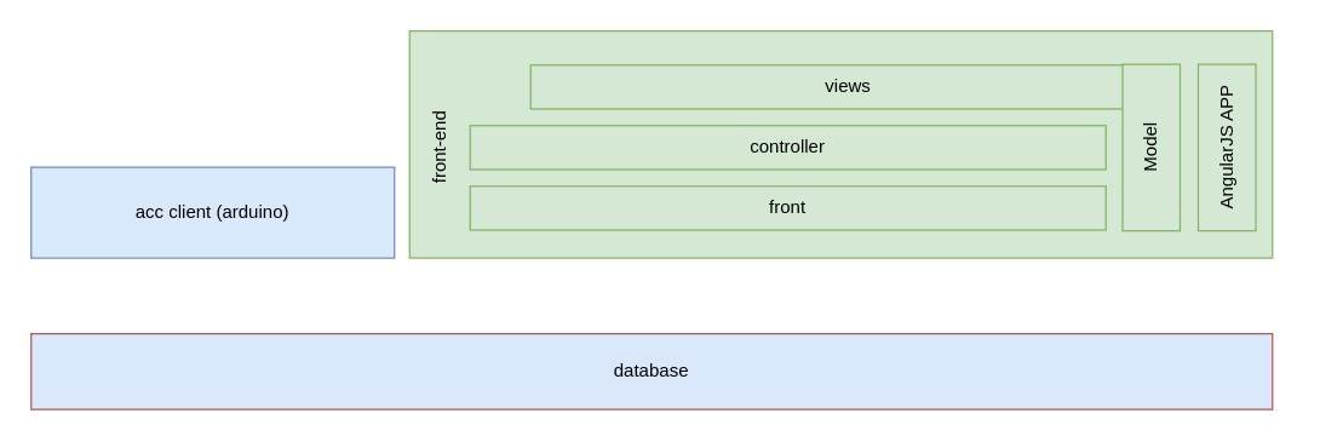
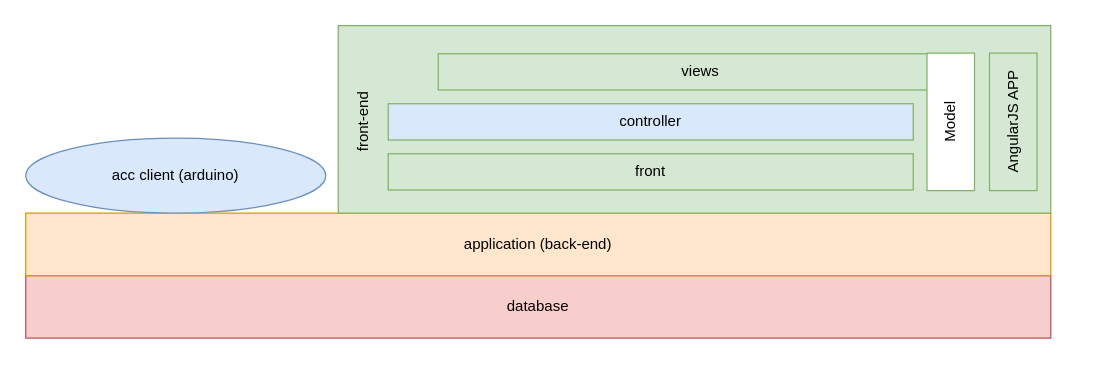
- <mxCell id="8" value="controller" style="rounded=0;whiteSpace=wrap;html=1;fillColor=#d5e8d4;strokeColor=#82b366;" parent="1" vertex="1"><mxGeometry x="310" y="82.5" width="420" height="29" as="geometry" /></mxCell>
+ <mxCell id="8" value="controller" style="rounded=0;whiteSpace=wrap;html=1;fillColor=#dae8fc;strokeColor=#82b366;" parent="1" vertex="1"><mxGeometry x="310" y="82.5" width="420" height="29" as="geometry" /></mxCell>
- <mxCell id="10" value="Model" style="rounded=0;whiteSpace=wrap;html=1;rotation=-90;fillColor=#d5e8d4;strokeColor=#82b366;" parent="1" vertex="1"><mxGeometry x="705" y="78" width="110" height="38" as="geometry" /></mxCell>
+ <mxCell id="10" value="Model" style="rounded=0;whiteSpace=wrap;html=1;rotation=-90;fillColor=#ffffff;strokeColor=#82b366;" parent="1" vertex="1"><mxGeometry x="705" y="78" width="110" height="38" as="geometry" /></mxCell>
- <mxCell id="5" value="&lt;span style=&quot;white-space: normal&quot;&gt;acc client (arduino)&lt;/span&gt;" style="rounded=0;whiteSpace=wrap;html=1;fillColor=#dae8fc;strokeColor=#6c8ebf;" parent="1" vertex="1"><mxGeometry x="20" y="110" width="240" height="60" as="geometry" /></mxCell>
+ <mxCell id="5" value="&lt;span style=&quot;white-space: normal&quot;&gt;acc client (arduino)&lt;/span&gt;" style="ellipse;whiteSpace=wrap;html=1;fillColor=#dae8fc;strokeColor=#6c8ebf;" parent="1" vertex="1"><mxGeometry x="20" y="110" width="240" height="60" as="geometry" /></mxCell>
+ <mxCell id="3" value="&lt;span style=&quot;white-space: normal&quot;&gt;application (back-end)&lt;/span&gt;" style="rounded=0;whiteSpace=wrap;html=1;fillColor=#ffe6cc;strokeColor=#d79b00;" parent="1" vertex="1"><mxGeometry x="20" y="170" width="820" height="50" as="geometry" /></mxCell>
- <mxCell id="2" value="&lt;span style=&quot;white-space: normal&quot;&gt;database&lt;/span&gt;" style="rounded=0;whiteSpace=wrap;html=1;fillColor=#dae8fc;strokeColor=#b85450;" parent="1" vertex="1"><mxGeometry x="20" y="220" width="820" height="50" as="geometry" /></mxCell>
+ <mxCell id="2" value="&lt;span style=&quot;white-space: normal&quot;&gt;database&lt;/span&gt;" style="rounded=0;whiteSpace=wrap;html=1;fillColor=#f8cecc;strokeColor=#b85450;" parent="1" vertex="1"><mxGeometry x="20" y="220" width="820" height="50" as="geometry" /></mxCell>
